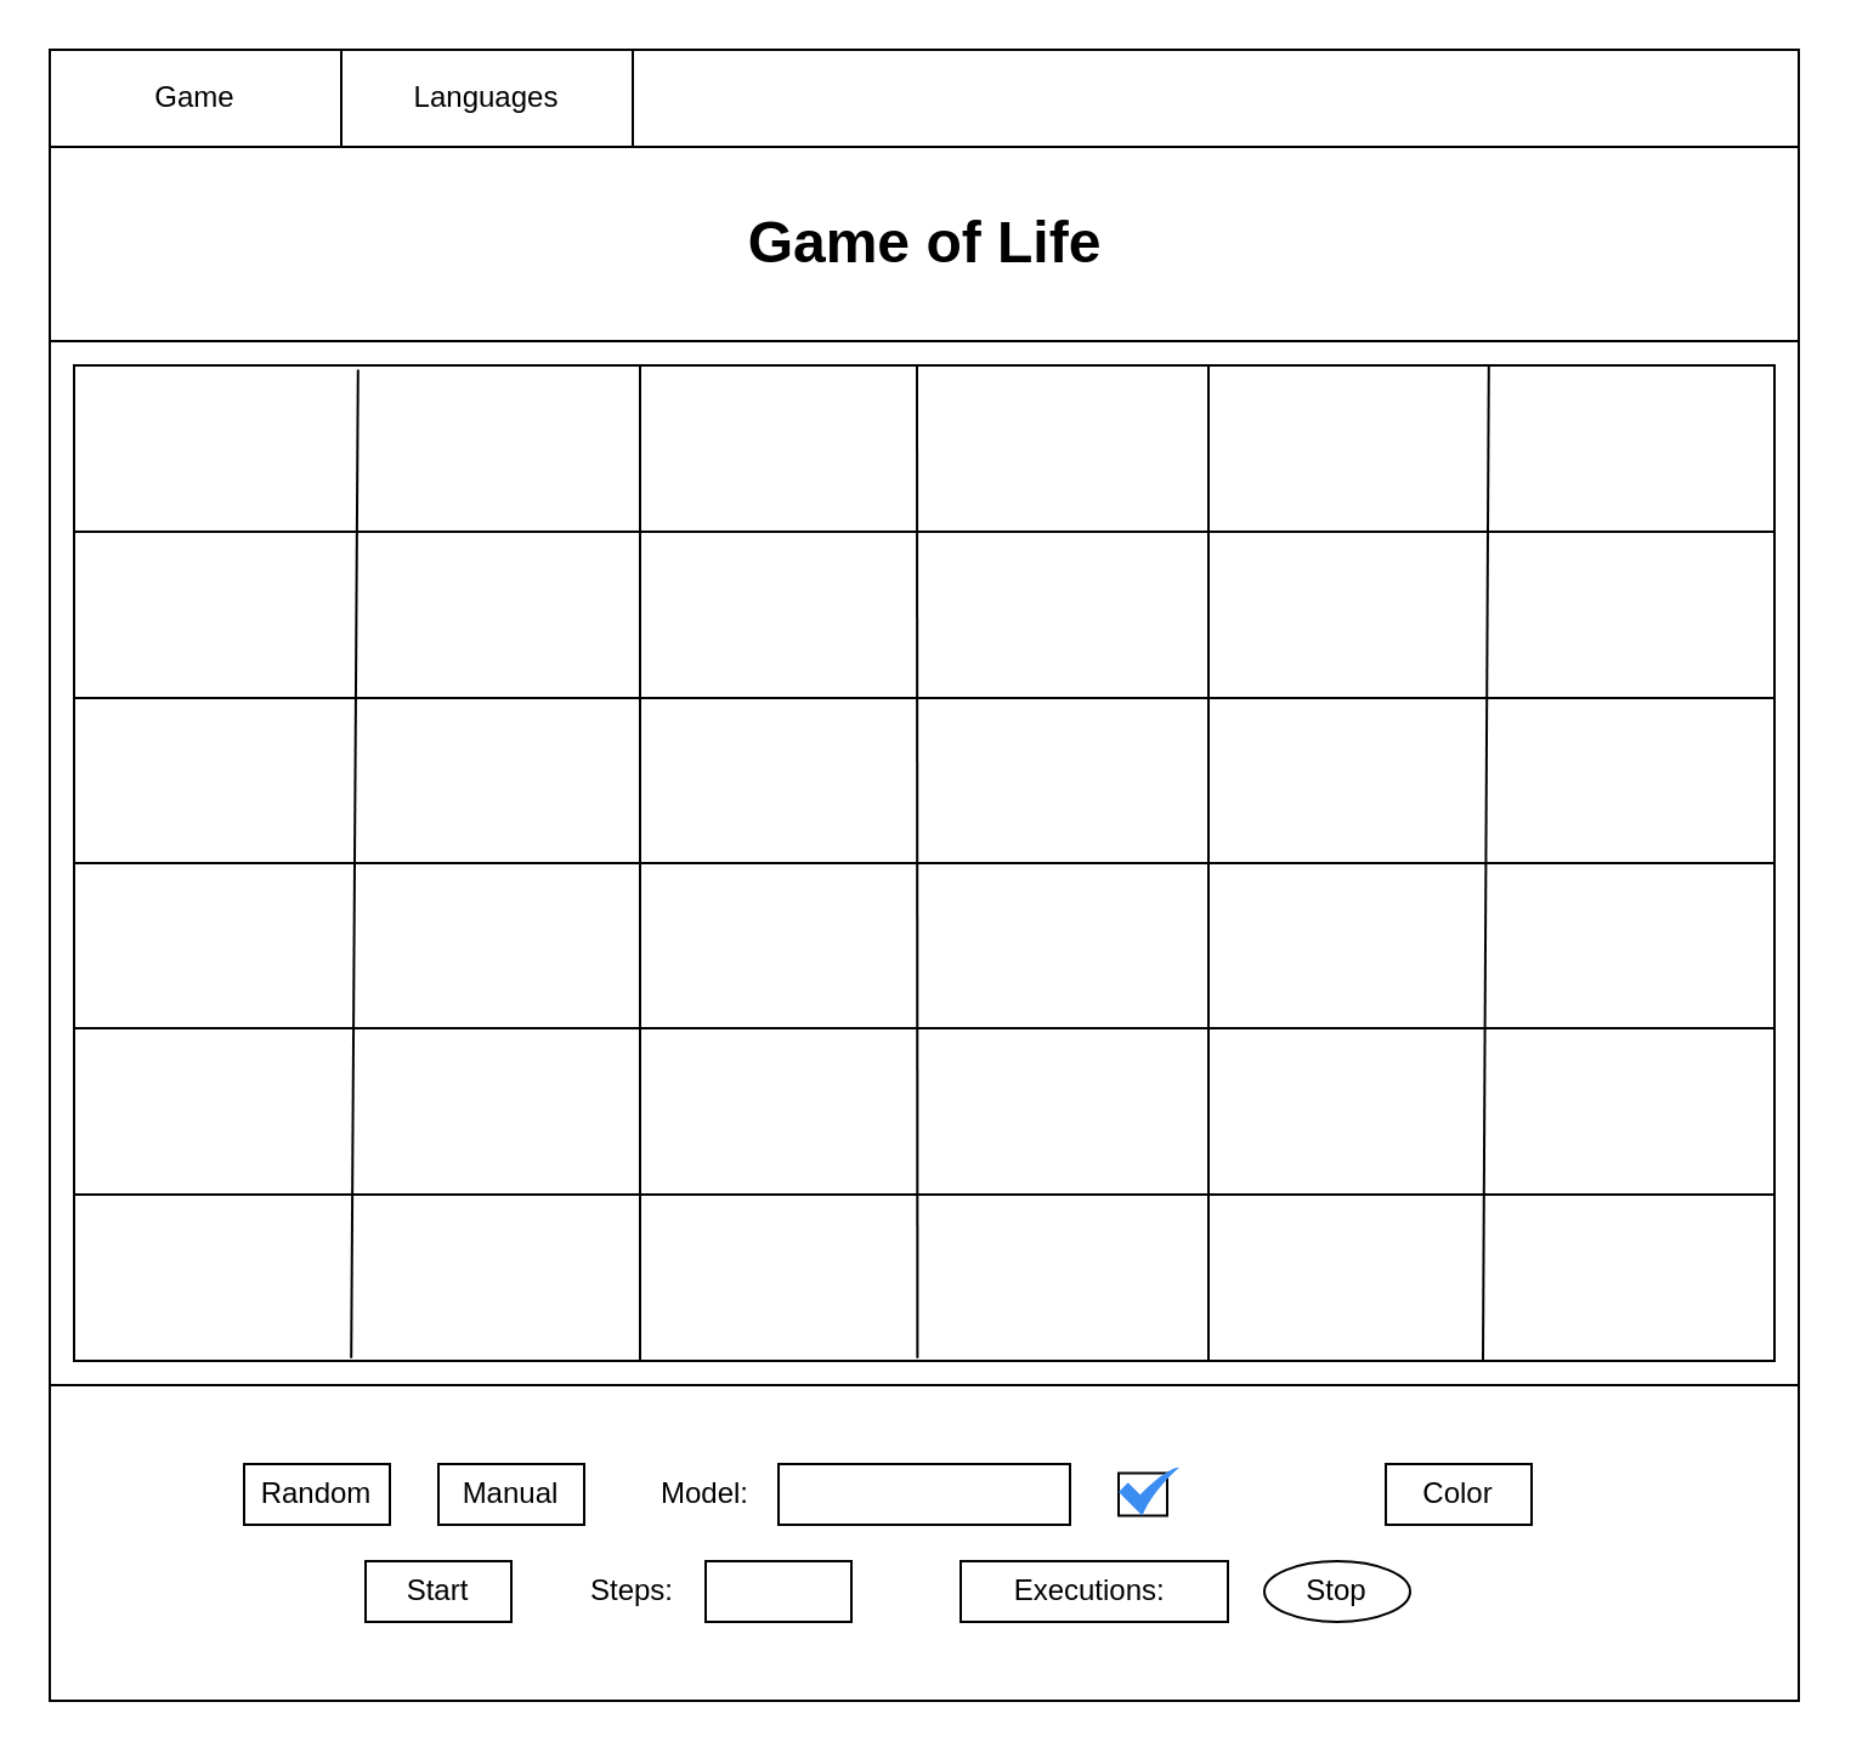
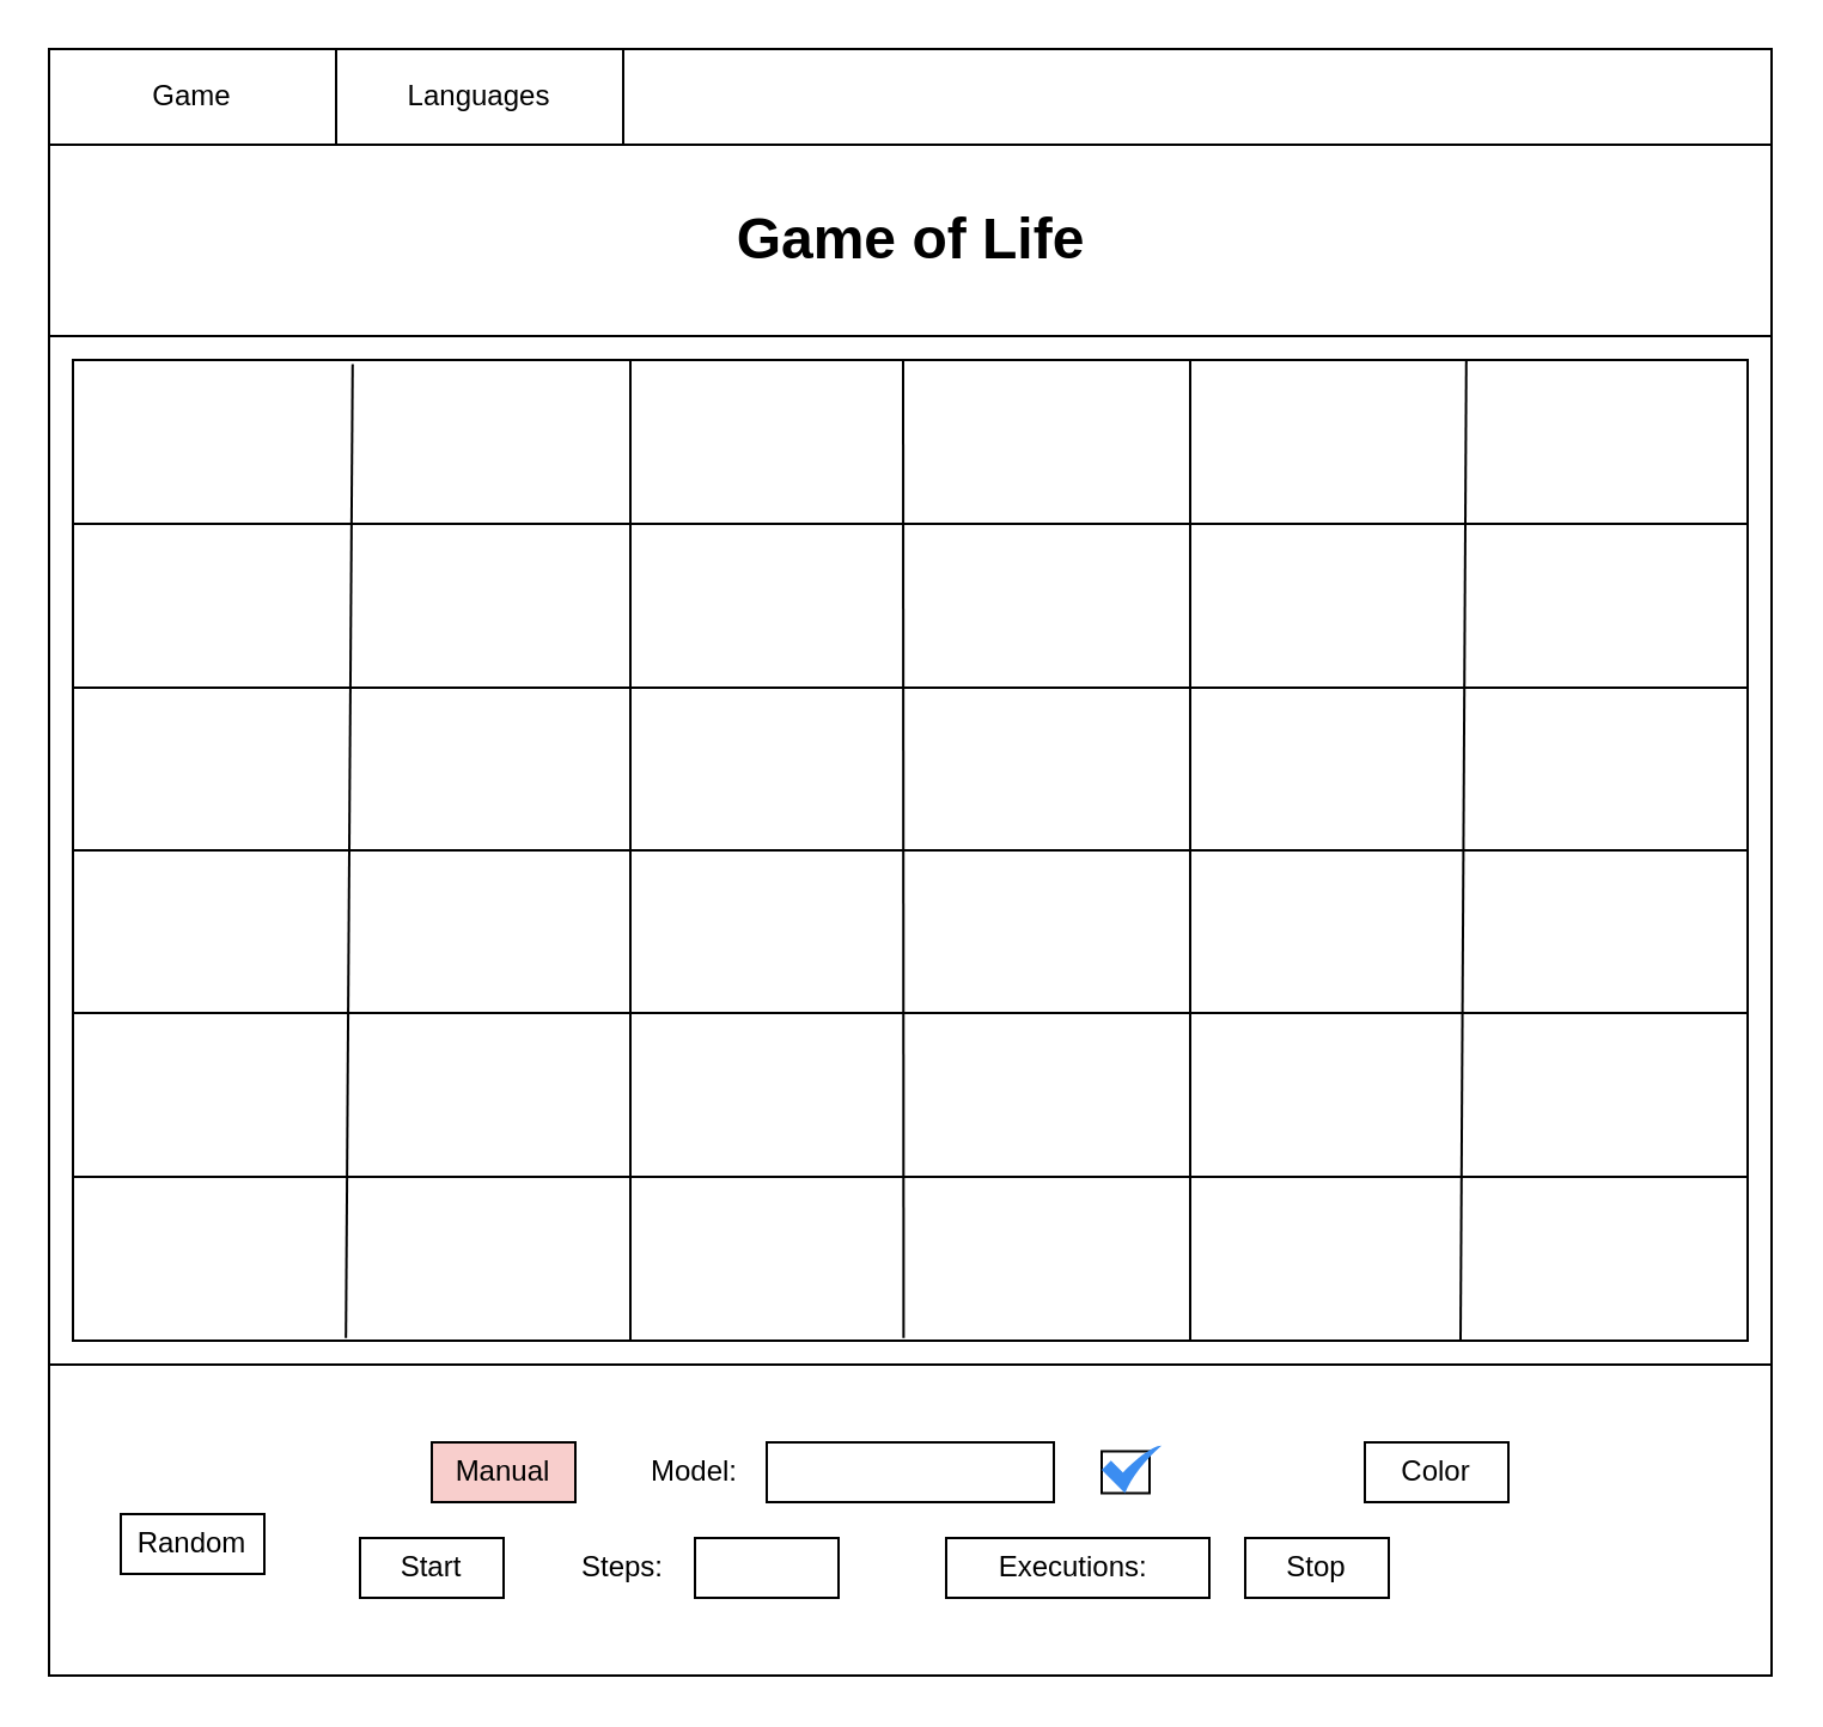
- <mxCell id="24" value="Random" style="rounded=0;whiteSpace=wrap;html=1;" vertex="1" parent="1"><mxGeometry x="100" y="602.5" width="60" height="25" as="geometry" /></mxCell>
+ <mxCell id="24" value="Random" style="rounded=0;whiteSpace=wrap;html=1;" vertex="1" parent="1"><mxGeometry x="50" y="632.5" width="60" height="25" as="geometry" /></mxCell>
- <mxCell id="25" value="Manual" style="rounded=0;whiteSpace=wrap;html=1;" vertex="1" parent="1"><mxGeometry x="180" y="602.5" width="60" height="25" as="geometry" /></mxCell>
+ <mxCell id="25" value="Manual" style="rounded=0;whiteSpace=wrap;html=1;fillColor=#f8cecc;" vertex="1" parent="1"><mxGeometry x="180" y="602.5" width="60" height="25" as="geometry" /></mxCell>
- <mxCell id="31" value="Stop" style="ellipse;whiteSpace=wrap;html=1;" vertex="1" parent="1"><mxGeometry x="520" y="642.5" width="60" height="25" as="geometry" /></mxCell>
+ <mxCell id="31" value="Stop" style="rounded=0;whiteSpace=wrap;html=1;" vertex="1" parent="1"><mxGeometry x="520" y="642.5" width="60" height="25" as="geometry" /></mxCell>
